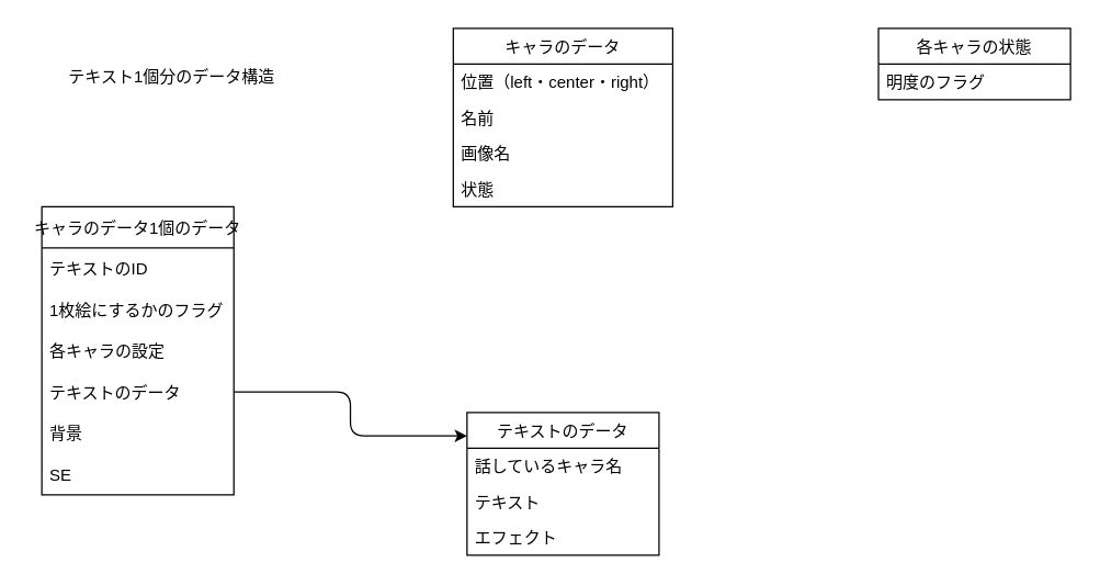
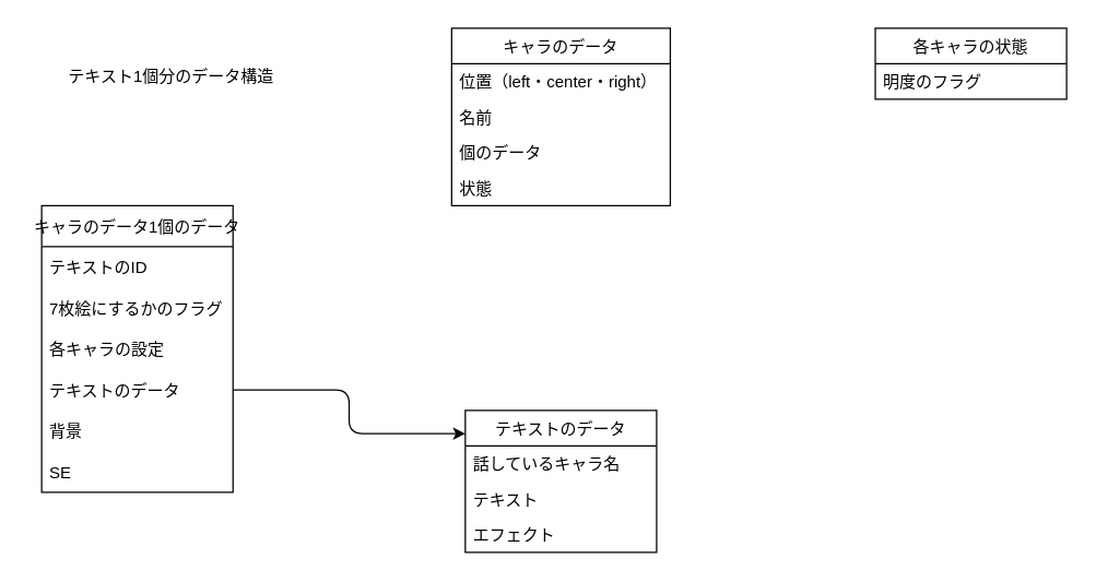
- <mxCell id="12" value="画像名" style="text;strokeColor=none;fillColor=none;align=left;verticalAlign=top;spacingLeft=4;spacingRight=4;overflow=hidden;rotatable=0;points=[[0,0.5],[1,0.5]];portConstraint=eastwest;" parent="9" vertex="1"><mxGeometry y="78" width="160" height="26" as="geometry" /></mxCell>
+ <mxCell id="12" value="個のデータ" style="text;strokeColor=none;fillColor=none;align=left;verticalAlign=top;spacingLeft=4;spacingRight=4;overflow=hidden;rotatable=0;points=[[0,0.5],[1,0.5]];portConstraint=eastwest;" parent="9" vertex="1"><mxGeometry y="78" width="160" height="26" as="geometry" /></mxCell>
- <mxCell id="4" value="1枚絵にするかのフラグ" style="text;strokeColor=none;fillColor=none;align=left;verticalAlign=middle;spacingLeft=4;spacingRight=4;overflow=hidden;points=[[0,0.5],[1,0.5]];portConstraint=eastwest;rotatable=0;" parent="2" vertex="1"><mxGeometry y="60" width="140" height="30" as="geometry" /></mxCell>
+ <mxCell id="4" value="7枚絵にするかのフラグ" style="text;strokeColor=none;fillColor=none;align=left;verticalAlign=middle;spacingLeft=4;spacingRight=4;overflow=hidden;points=[[0,0.5],[1,0.5]];portConstraint=eastwest;rotatable=0;" parent="2" vertex="1"><mxGeometry y="60" width="140" height="30" as="geometry" /></mxCell>
